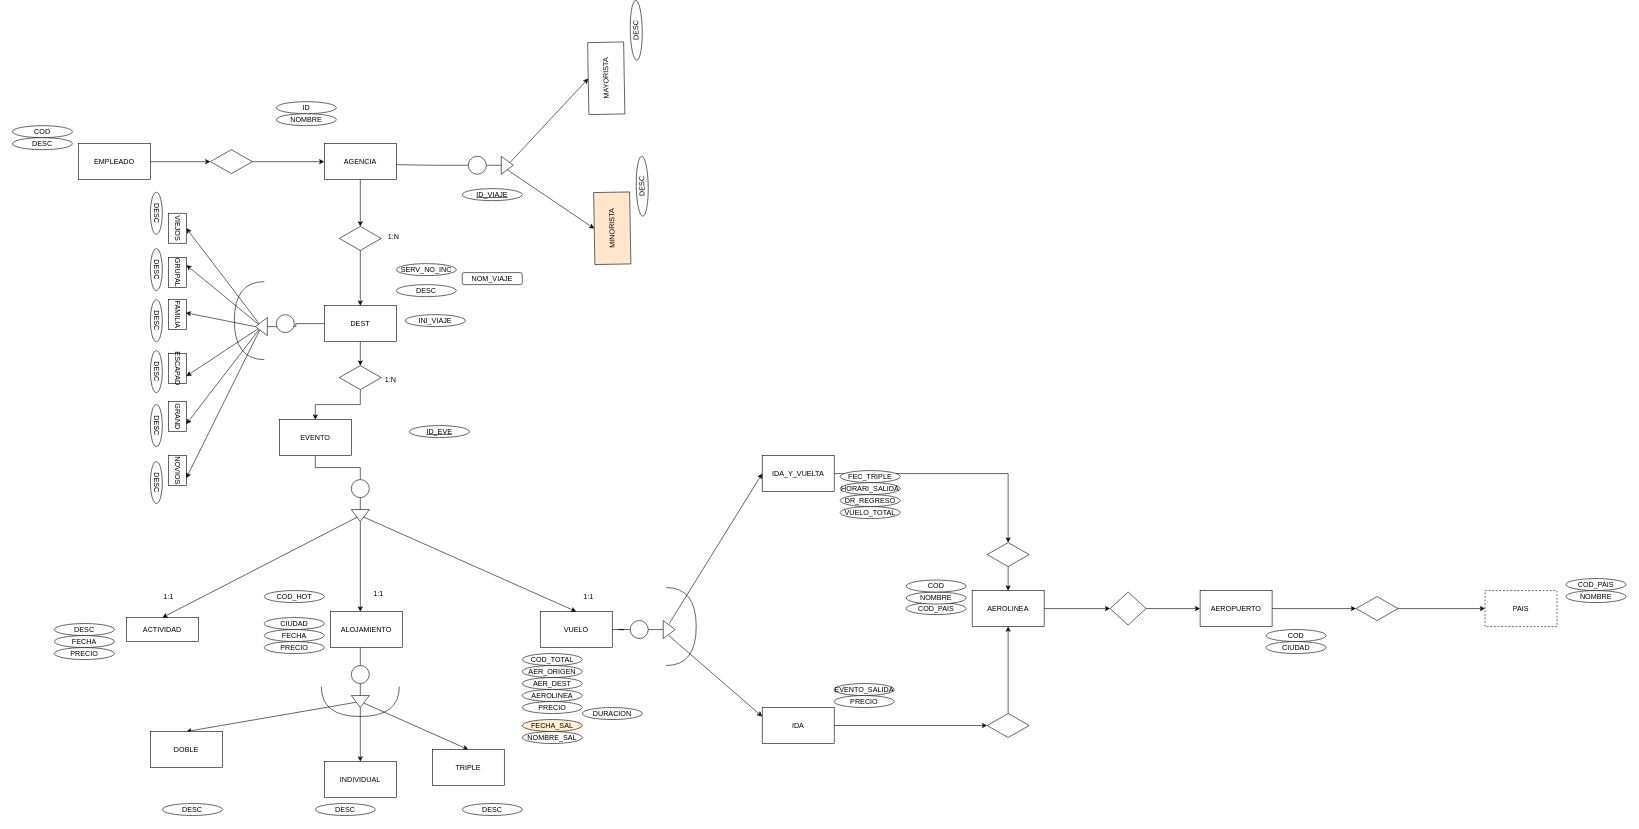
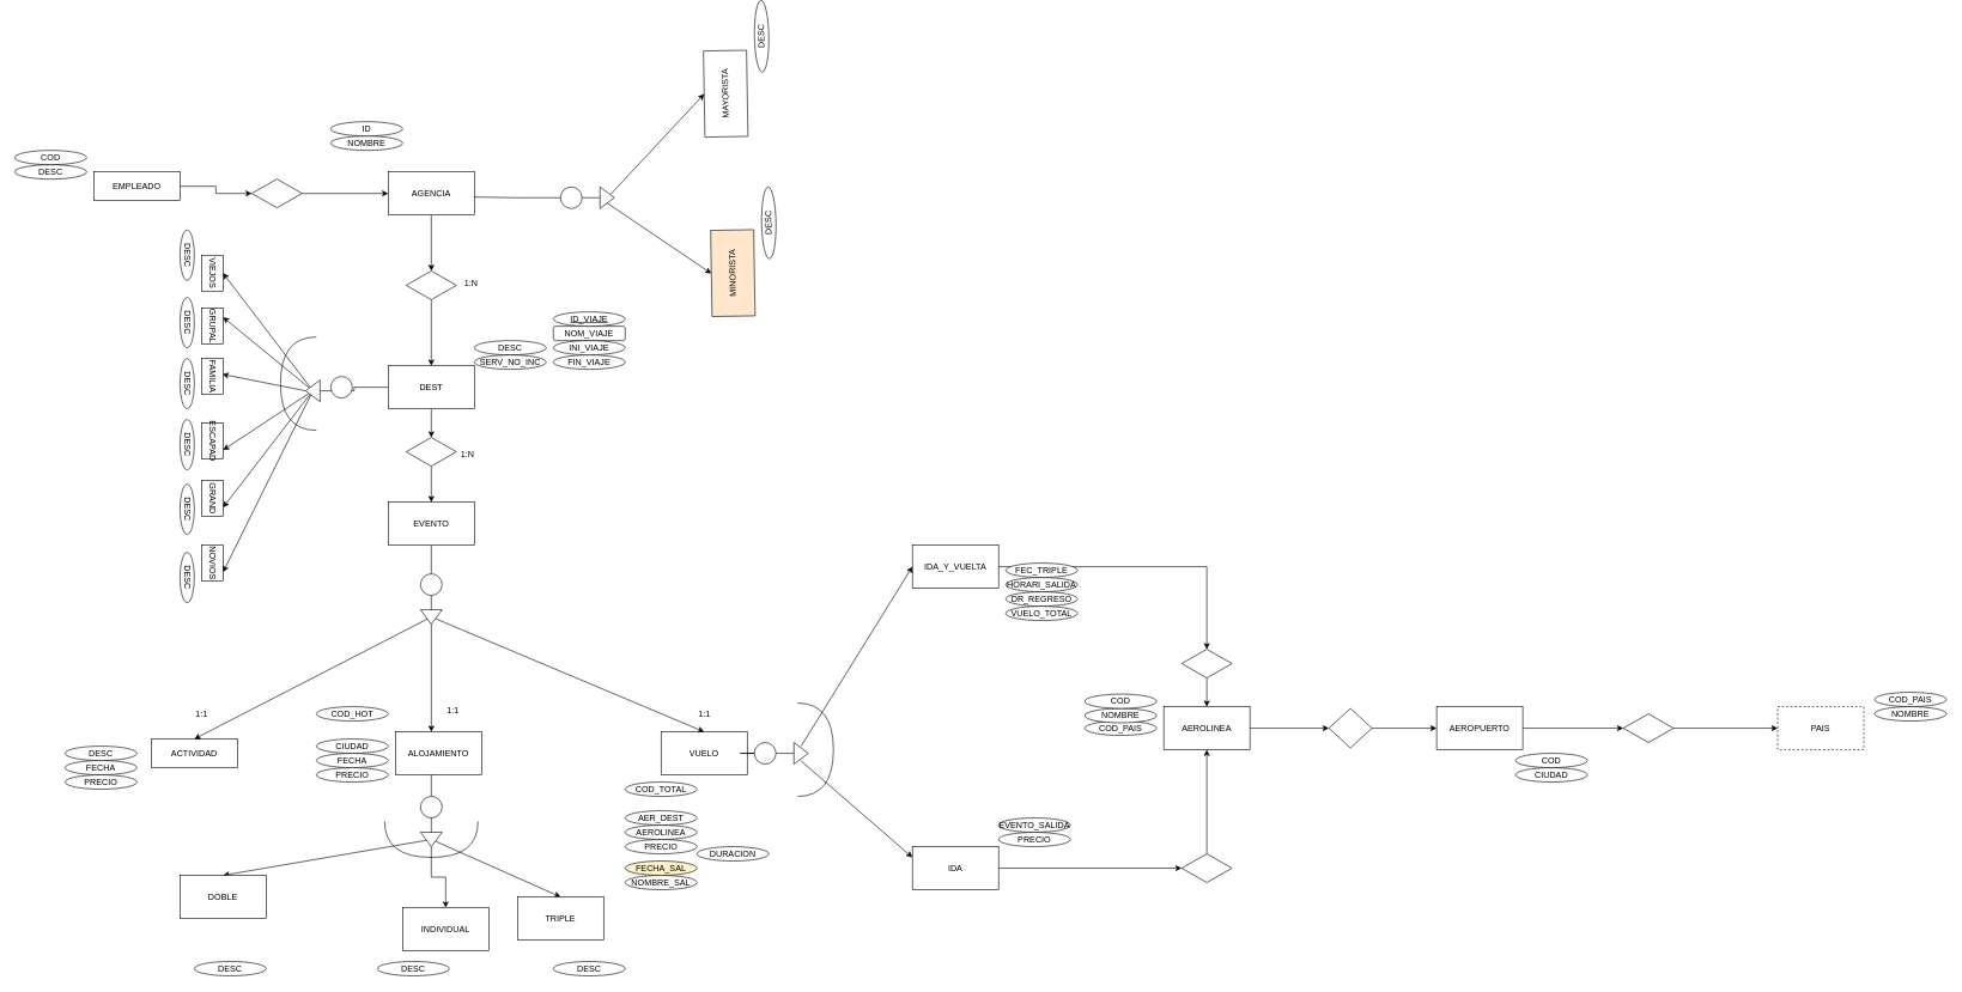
- <mxCell id="85" value="EMPLEADO" style="rounded=0;whiteSpace=wrap;html=1;" vertex="1" parent="1"><mxGeometry x="130" y="219" width="120" height="60" as="geometry" /></mxCell>
+ <mxCell id="85" value="EMPLEADO" style="rounded=0;whiteSpace=wrap;html=1;" vertex="1" parent="1"><mxGeometry x="130" y="219" width="120" height="40" as="geometry" /></mxCell>
- <mxCell id="30" value="&lt;u&gt;ID_VIAJE&lt;/u&gt;" style="ellipse;whiteSpace=wrap;html=1;" vertex="1" parent="1"><mxGeometry x="770" y="294" width="100" height="20" as="geometry" /></mxCell>
+ <mxCell id="30" value="&lt;u&gt;ID_VIAJE&lt;/u&gt;" style="ellipse;whiteSpace=wrap;html=1;" vertex="1" parent="1"><mxGeometry x="770" y="414" width="100" height="20" as="geometry" /></mxCell>
- <mxCell id="27" value="SERV_NO_INC" style="ellipse;whiteSpace=wrap;html=1;" vertex="1" parent="1"><mxGeometry x="660" y="419" width="100" height="20" as="geometry" /></mxCell>
+ <mxCell id="27" value="SERV_NO_INC" style="ellipse;whiteSpace=wrap;html=1;" vertex="1" parent="1"><mxGeometry x="660" y="474" width="100" height="20" as="geometry" /></mxCell>
+ <mxCell id="28" value="FIN_VIAJE" style="ellipse;whiteSpace=wrap;html=1;" vertex="1" parent="1"><mxGeometry x="770" y="474" width="100" height="20" as="geometry" /></mxCell>
- <mxCell id="29" value="INI_VIAJE" style="ellipse;whiteSpace=wrap;html=1;" vertex="1" parent="1"><mxGeometry x="675" y="504" width="100" height="20" as="geometry" /></mxCell>
+ <mxCell id="29" value="INI_VIAJE" style="ellipse;whiteSpace=wrap;html=1;" vertex="1" parent="1"><mxGeometry x="770" y="454" width="100" height="20" as="geometry" /></mxCell>
- <mxCell id="73" value="&lt;u&gt;ID_EVE&lt;/u&gt;" style="ellipse;whiteSpace=wrap;html=1;" vertex="1" parent="1"><mxGeometry x="682" y="689" width="100" height="20" as="geometry" /></mxCell>
- <mxCell id="3" value="EVENTO" style="rounded=0;whiteSpace=wrap;html=1;" vertex="1" parent="1"><mxGeometry x="465" y="679" width="120" height="60" as="geometry" /></mxCell>
+ <mxCell id="3" value="EVENTO" style="rounded=0;whiteSpace=wrap;html=1;" vertex="1" parent="1"><mxGeometry x="540" y="679" width="120" height="60" as="geometry" /></mxCell>
- <mxCell id="12" value="VUELO" style="rounded=0;whiteSpace=wrap;html=1;" vertex="1" parent="1"><mxGeometry x="900" y="999" width="120" height="60" as="geometry" /></mxCell>
+ <mxCell id="12" value="VUELO" style="rounded=0;whiteSpace=wrap;html=1;" vertex="1" parent="1"><mxGeometry x="920" y="999" width="120" height="60" as="geometry" /></mxCell>
- <mxCell id="129" value="AER_ORIGEN" style="ellipse;whiteSpace=wrap;html=1;" vertex="1" parent="1"><mxGeometry x="870" y="1089" width="100" height="20" as="geometry" /></mxCell>
- <mxCell id="55" value="INDIVIDUAL" style="rounded=0;whiteSpace=wrap;html=1;" vertex="1" parent="1"><mxGeometry x="540" y="1249" width="120" height="60" as="geometry" /></mxCell>
+ <mxCell id="55" value="INDIVIDUAL" style="rounded=0;whiteSpace=wrap;html=1;" vertex="1" parent="1"><mxGeometry x="560" y="1244" width="120" height="60" as="geometry" /></mxCell>
